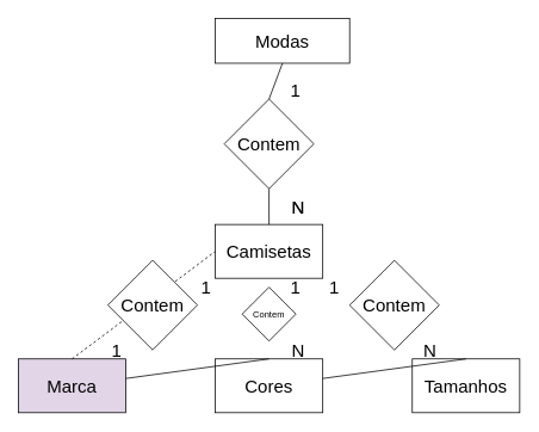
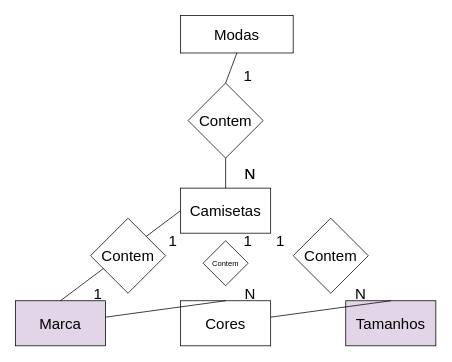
- <mxCell id="13" value="" style="endArrow=none;html=1;entryX=0;entryY=0.5;entryDx=0;entryDy=0;exitX=0.5;exitY=0;exitDx=0;exitDy=0;dashed=1;" edge="1" parent="1" source="4" target="3"><mxGeometry width="50" height="50" relative="1" as="geometry"><mxPoint x="130" y="380" as="sourcePoint" /><mxPoint x="180" y="330" as="targetPoint" /></mxGeometry></mxCell>
+ <mxCell id="13" value="" style="endArrow=none;html=1;entryX=0;entryY=0.5;entryDx=0;entryDy=0;exitX=0.5;exitY=0;exitDx=0;exitDy=0;" edge="1" parent="1" source="4" target="3"><mxGeometry width="50" height="50" relative="1" as="geometry"><mxPoint x="130" y="380" as="sourcePoint" /><mxPoint x="180" y="330" as="targetPoint" /></mxGeometry></mxCell>
- <mxCell id="6" value="&lt;span style=&quot;font-size: 20px&quot;&gt;Tamanhos&lt;br&gt;&lt;/span&gt;" style="rounded=0;whiteSpace=wrap;html=1;" vertex="1" parent="1"><mxGeometry x="460" y="400" width="120" height="60" as="geometry" /></mxCell>
+ <mxCell id="6" value="&lt;span style=&quot;font-size: 20px&quot;&gt;Tamanhos&lt;br&gt;&lt;/span&gt;" style="rounded=0;whiteSpace=wrap;html=1;fillColor=#e1d5e7;" vertex="1" parent="1"><mxGeometry x="460" y="400" width="120" height="60" as="geometry" /></mxCell>
